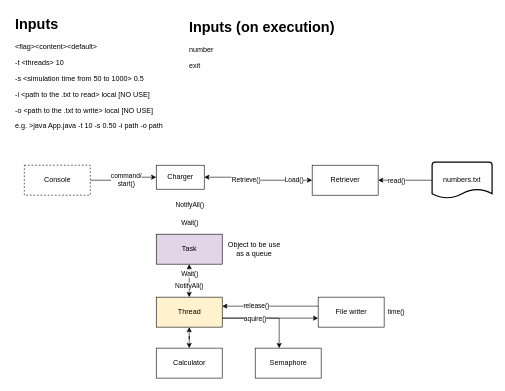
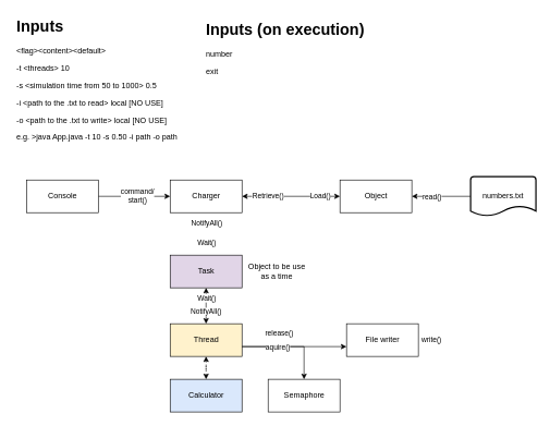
- <mxCell id="3" value="Charger" style="html=1;" parent="1" vertex="1"><mxGeometry x="260" y="275" width="80" height="40" as="geometry" /></mxCell>
+ <mxCell id="3" value="Charger" style="html=1;" parent="1" vertex="1"><mxGeometry x="260" y="275" width="110" height="50" as="geometry" /></mxCell>
- <mxCell id="7" value="Console" style="html=1;dashed=1;" parent="1" vertex="1"><mxGeometry x="40" y="275" width="110" height="50" as="geometry" /></mxCell>
+ <mxCell id="7" value="Console" style="html=1;" parent="1" vertex="1"><mxGeometry x="40" y="275" width="110" height="50" as="geometry" /></mxCell>
- <mxCell id="14" value="Retriever" style="html=1;" parent="1" vertex="1"><mxGeometry x="520" y="275" width="110" height="50" as="geometry" /></mxCell>
+ <mxCell id="14" value="Object" style="html=1;" parent="1" vertex="1"><mxGeometry x="520" y="275" width="110" height="50" as="geometry" /></mxCell>
- <mxCell id="32" value="Object to be use as a queue" style="text;html=1;strokeColor=none;fillColor=none;align=center;verticalAlign=middle;whiteSpace=wrap;rounded=0;" vertex="1" parent="1"><mxGeometry x="376" y="405" width="95" height="20" as="geometry" /></mxCell>
+ <mxCell id="32" value="Object to be use as a time" style="text;html=1;strokeColor=none;fillColor=none;align=center;verticalAlign=middle;whiteSpace=wrap;rounded=0;" vertex="1" parent="1"><mxGeometry x="376" y="405" width="95" height="20" as="geometry" /></mxCell>
- <mxCell id="12" style="edgeStyle=orthogonalEdgeStyle;rounded=0;orthogonalLoop=1;jettySize=auto;html=1;startArrow=classic;startFill=1;endArrow=none;endFill=0;" parent="1" source="13" target="5" edge="1"><mxGeometry relative="1" as="geometry"><Array as="points"><mxPoint x="400" y="510" /><mxPoint x="400" y="510" /></Array></mxGeometry></mxCell>
- <mxCell id="31" value="time()" style="edgeLabel;html=1;align=center;verticalAlign=middle;resizable=0;points=[];" vertex="1" connectable="0" parent="1"><mxGeometry x="660" y="520" as="geometry"><mxPoint x="-1" y="-2" as="offset" /></mxGeometry></mxCell>
+ <mxCell id="31" value="write()" style="edgeLabel;html=1;align=center;verticalAlign=middle;resizable=0;points=[];" vertex="1" connectable="0" parent="1"><mxGeometry x="660" y="520" as="geometry"><mxPoint x="-1" y="-2" as="offset" /></mxGeometry></mxCell>
- <mxCell id="10" style="edgeStyle=orthogonalEdgeStyle;rounded=0;orthogonalLoop=1;jettySize=auto;html=1;endArrow=classic;endFill=1;startArrow=classic;startFill=1;" parent="1" source="13" target="8" edge="1"><mxGeometry relative="1" as="geometry" /></mxCell>
+ <mxCell id="10" style="edgeStyle=orthogonalEdgeStyle;rounded=0;orthogonalLoop=1;jettySize=auto;html=1;endArrow=classic;endFill=1;startArrow=classic;startFill=1;dashed=1;" parent="1" source="13" target="8" edge="1"><mxGeometry relative="1" as="geometry" /></mxCell>
- <mxCell id="8" value="Calculator" style="html=1;" parent="1" vertex="1"><mxGeometry x="260" y="580" width="110" height="50" as="geometry" /></mxCell>
+ <mxCell id="8" value="Calculator" style="html=1;fillColor=#dae8fc;" parent="1" vertex="1"><mxGeometry x="260" y="580" width="110" height="50" as="geometry" /></mxCell>
- <mxCell id="20" value="Semaphore" style="html=1;" parent="1" vertex="1"><mxGeometry x="425" y="580" width="110" height="50" as="geometry" /></mxCell>
+ <mxCell id="20" value="Semaphore" style="html=1;" parent="1" vertex="1"><mxGeometry x="410" y="580" width="110" height="50" as="geometry" /></mxCell>
